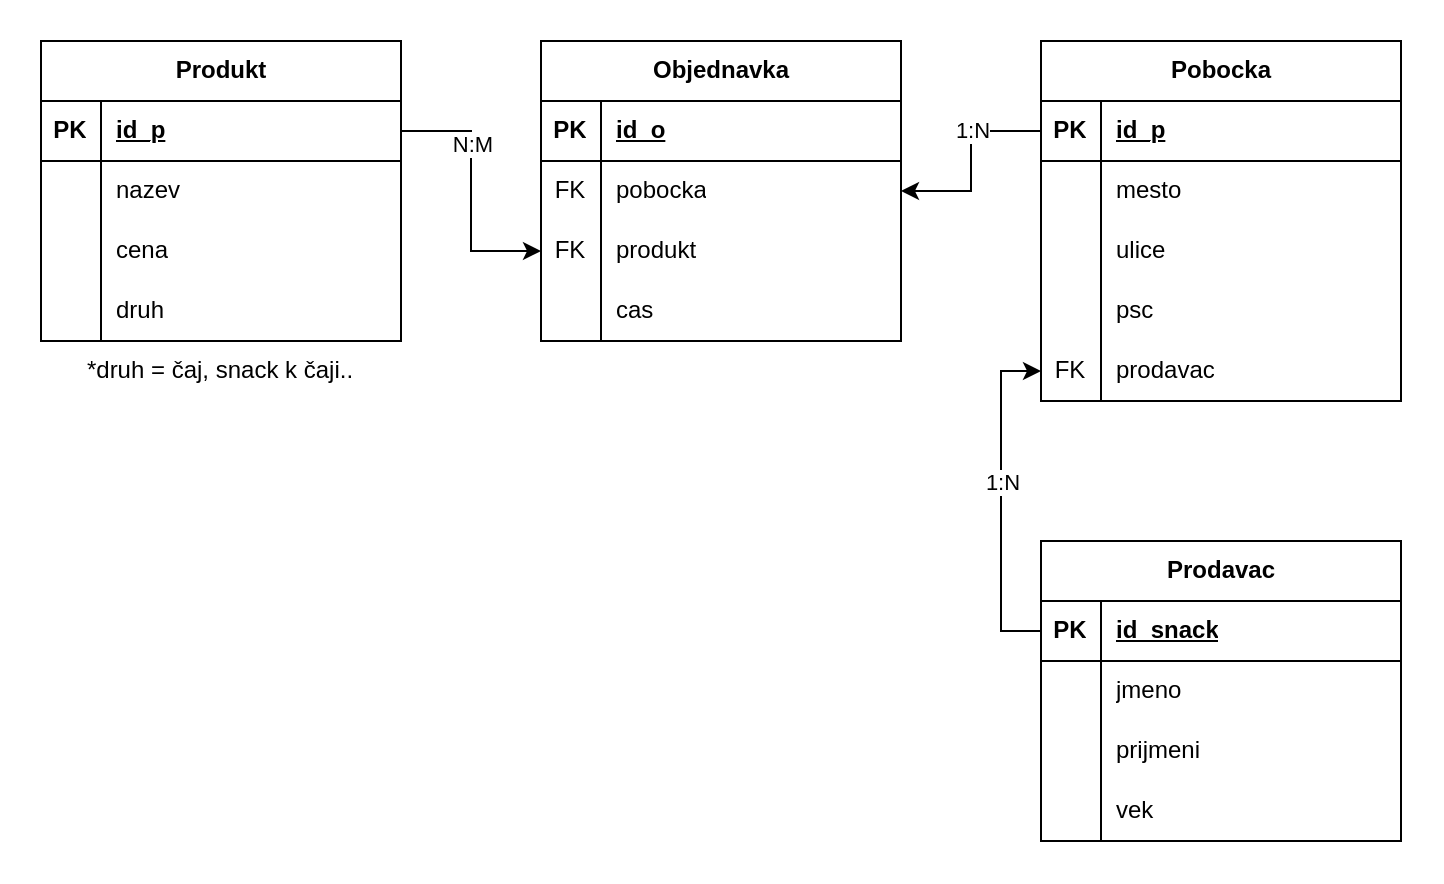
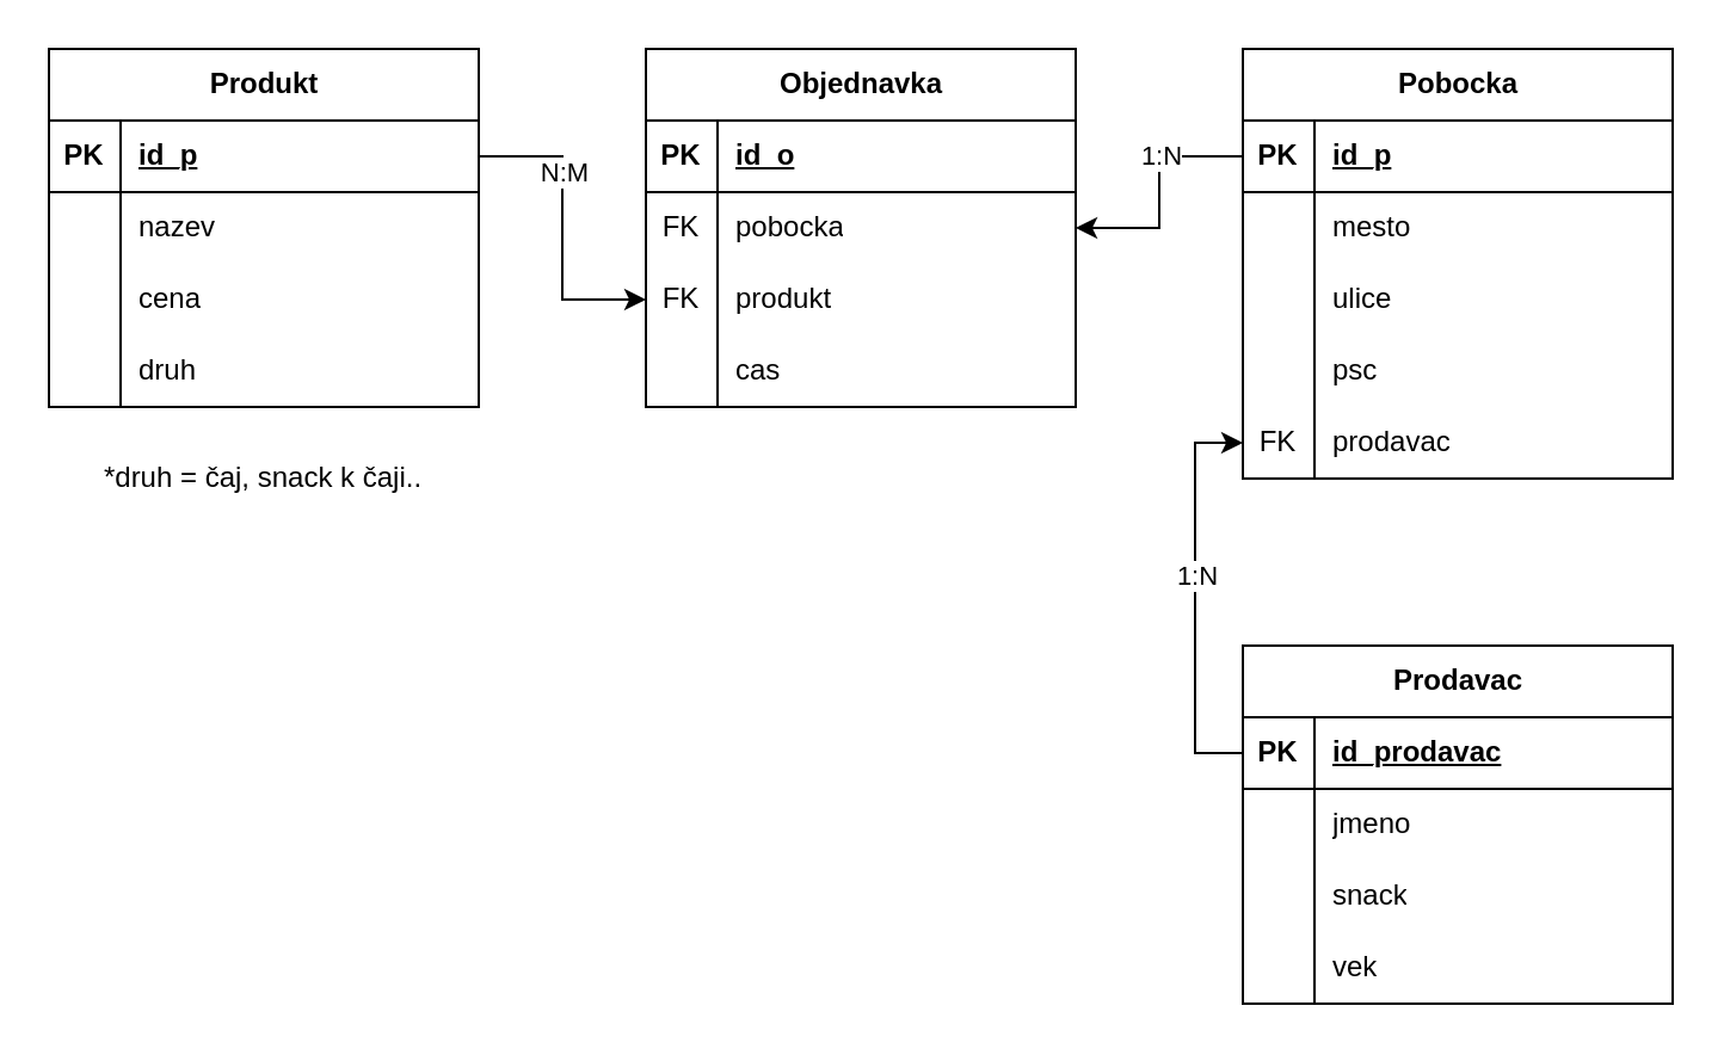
- <mxCell id="28" value="*druh = čaj, snack k čaji.." style="text;html=1;strokeColor=none;fillColor=none;align=center;verticalAlign=middle;whiteSpace=wrap;rounded=0;" vertex="1" parent="1"><mxGeometry x="35" y="170" width="150" height="30" as="geometry" /></mxCell>
+ <mxCell id="28" value="*druh = čaj, snack k čaji.." style="text;html=1;strokeColor=none;fillColor=none;align=center;verticalAlign=middle;whiteSpace=wrap;rounded=0;" vertex="1" parent="1"><mxGeometry x="35" y="185" width="150" height="30" as="geometry" /></mxCell>
- <mxCell id="50" value="id_snack" style="shape=partialRectangle;connectable=0;fillColor=none;top=0;left=0;bottom=0;right=0;align=left;spacingLeft=6;fontStyle=5;overflow=hidden;whiteSpace=wrap;html=1;" vertex="1" parent="48"><mxGeometry x="30" width="150" height="30" as="geometry"><mxRectangle width="150" height="30" as="alternateBounds" /></mxGeometry></mxCell>
+ <mxCell id="50" value="id_prodavac" style="shape=partialRectangle;connectable=0;fillColor=none;top=0;left=0;bottom=0;right=0;align=left;spacingLeft=6;fontStyle=5;overflow=hidden;whiteSpace=wrap;html=1;" vertex="1" parent="48"><mxGeometry x="30" width="150" height="30" as="geometry"><mxRectangle width="150" height="30" as="alternateBounds" /></mxGeometry></mxCell>
- <mxCell id="56" value="prijmeni" style="shape=partialRectangle;connectable=0;fillColor=none;top=0;left=0;bottom=0;right=0;align=left;spacingLeft=6;overflow=hidden;whiteSpace=wrap;html=1;" vertex="1" parent="54"><mxGeometry x="30" width="150" height="30" as="geometry"><mxRectangle width="150" height="30" as="alternateBounds" /></mxGeometry></mxCell>
+ <mxCell id="56" value="snack" style="shape=partialRectangle;connectable=0;fillColor=none;top=0;left=0;bottom=0;right=0;align=left;spacingLeft=6;overflow=hidden;whiteSpace=wrap;html=1;" vertex="1" parent="54"><mxGeometry x="30" width="150" height="30" as="geometry"><mxRectangle width="150" height="30" as="alternateBounds" /></mxGeometry></mxCell>
